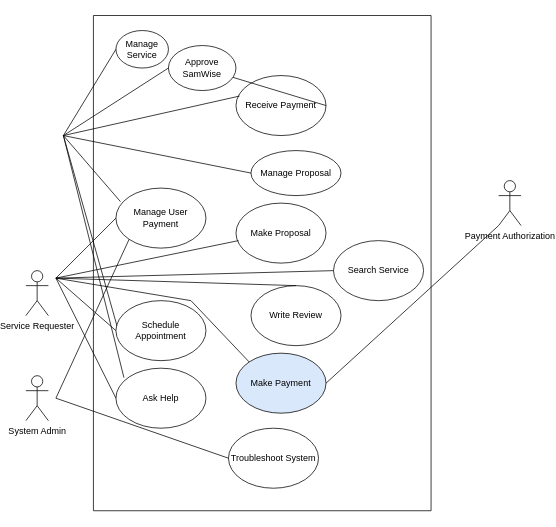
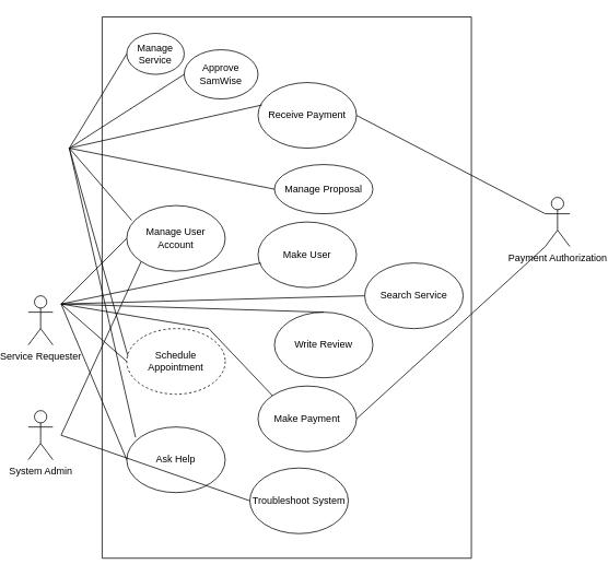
- <mxCell id="29" value="" style="endArrow=none;html=1;rounded=0;exitX=1;exitY=0.5;exitDx=0;exitDy=0;" parent="1" source="11" target="14" edge="1"><mxGeometry width="50" height="50" relative="1" as="geometry"><mxPoint x="300" y="260" as="sourcePoint" /><mxPoint x="620" y="170" as="targetPoint" /></mxGeometry></mxCell>
+ <mxCell id="29" value="" style="endArrow=none;html=1;rounded=0;exitX=1;exitY=0.5;exitDx=0;exitDy=0;entryX=0;entryY=0.333;entryDx=0;entryDy=0;entryPerimeter=0;" parent="1" source="11" target="3" edge="1"><mxGeometry width="50" height="50" relative="1" as="geometry"><mxPoint x="300" y="260" as="sourcePoint" /><mxPoint x="620" y="170" as="targetPoint" /></mxGeometry></mxCell>
- <mxCell id="9" value="Manage User Payment" style="ellipse;whiteSpace=wrap;html=1;" parent="4" vertex="1"><mxGeometry x="30" y="230" width="120" height="80" as="geometry" /></mxCell>
+ <mxCell id="9" value="Manage User Account" style="ellipse;whiteSpace=wrap;html=1;" parent="4" vertex="1"><mxGeometry x="30" y="230" width="120" height="80" as="geometry" /></mxCell>
- <mxCell id="12" value="Make Proposal" style="ellipse;whiteSpace=wrap;html=1;" parent="4" vertex="1"><mxGeometry x="190" y="250" width="120" height="80" as="geometry" /></mxCell>
+ <mxCell id="12" value="Make User" style="ellipse;whiteSpace=wrap;html=1;" parent="4" vertex="1"><mxGeometry x="190" y="250" width="120" height="80" as="geometry" /></mxCell>
- <mxCell id="8" value="Schedule Appointment" style="ellipse;whiteSpace=wrap;html=1;" parent="4" vertex="1"><mxGeometry x="30" y="380" width="120" height="80" as="geometry" /></mxCell>
+ <mxCell id="8" value="Schedule Appointment" style="ellipse;whiteSpace=wrap;html=1;dashed=1;" parent="4" vertex="1"><mxGeometry x="30" y="380" width="120" height="80" as="geometry" /></mxCell>
- <mxCell id="5" value="Make Payment" style="ellipse;whiteSpace=wrap;html=1;fillColor=#dae8fc;" parent="4" vertex="1"><mxGeometry x="190" y="450" width="120" height="80" as="geometry" /></mxCell>
+ <mxCell id="5" value="Make Payment" style="ellipse;whiteSpace=wrap;html=1;" parent="4" vertex="1"><mxGeometry x="190" y="450" width="120" height="80" as="geometry" /></mxCell>
- <mxCell id="10" value="Ask Help" style="ellipse;whiteSpace=wrap;html=1;" parent="4" vertex="1"><mxGeometry x="30" y="470" width="120" height="80" as="geometry" /></mxCell>
+ <mxCell id="10" value="Ask Help" style="ellipse;whiteSpace=wrap;html=1;" parent="4" vertex="1"><mxGeometry x="30" y="500" width="120" height="80" as="geometry" /></mxCell>
